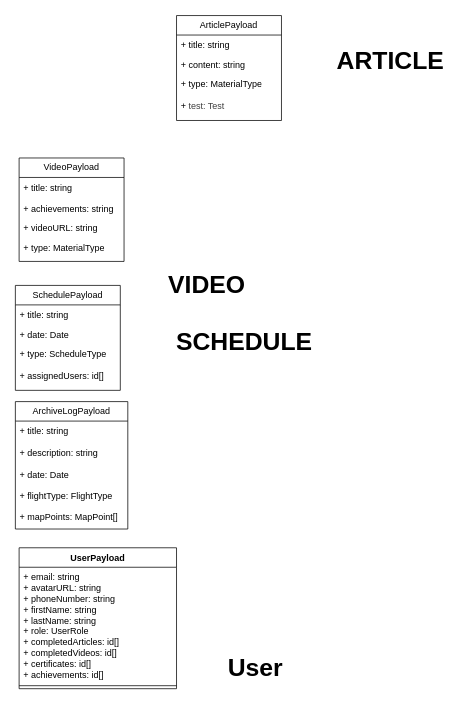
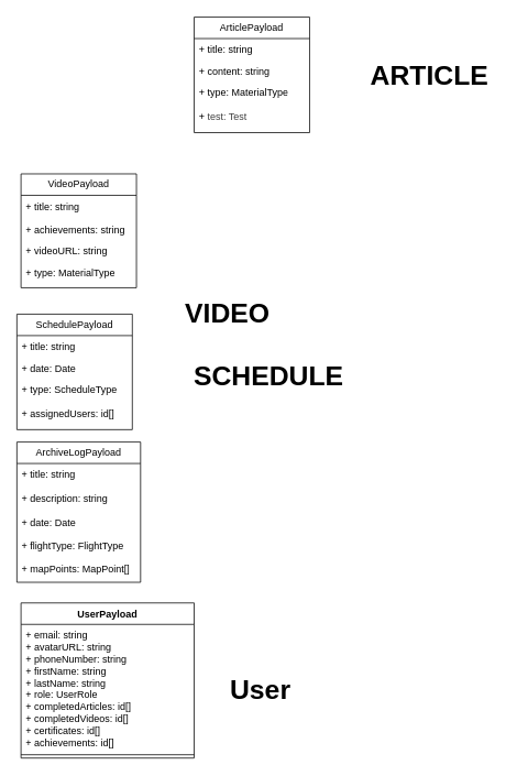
- <mxCell id="6" value="&lt;font style=&quot;font-size: 33px;&quot;&gt;&lt;b&gt;ARTICLE&lt;/b&gt;&lt;/font&gt;" style="text;html=1;align=center;verticalAlign=middle;resizable=0;points=[];autosize=1;strokeColor=none;fillColor=none;" parent="1" vertex="1"><mxGeometry x="435" y="55" width="170" height="50" as="geometry" /></mxCell>
+ <mxCell id="6" value="&lt;font style=&quot;font-size: 33px;&quot;&gt;&lt;b&gt;ARTICLE&lt;/b&gt;&lt;/font&gt;" style="text;html=1;align=center;verticalAlign=middle;resizable=0;points=[];autosize=1;strokeColor=none;fillColor=none;" parent="1" vertex="1"><mxGeometry x="435" y="65" width="170" height="50" as="geometry" /></mxCell>
- <mxCell id="22" value="&lt;font style=&quot;font-size: 33px;&quot;&gt;&lt;b&gt;User&lt;/b&gt;&lt;/font&gt;" style="text;html=1;align=center;verticalAlign=middle;resizable=0;points=[];autosize=1;strokeColor=none;fillColor=none;" parent="1" vertex="1"><mxGeometry x="290" y="865" width="100" height="50" as="geometry" /></mxCell>
+ <mxCell id="22" value="&lt;font style=&quot;font-size: 33px;&quot;&gt;&lt;b&gt;User&lt;/b&gt;&lt;/font&gt;" style="text;html=1;align=center;verticalAlign=middle;resizable=0;points=[];autosize=1;strokeColor=none;fillColor=none;" parent="1" vertex="1"><mxGeometry x="265" y="810" width="100" height="50" as="geometry" /></mxCell>
